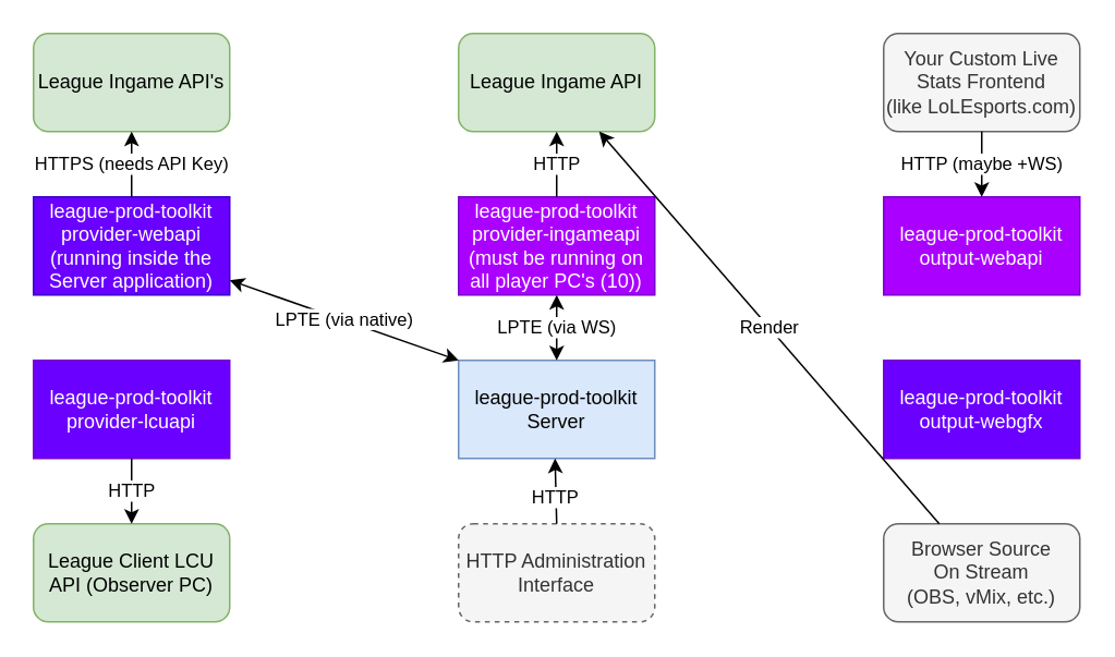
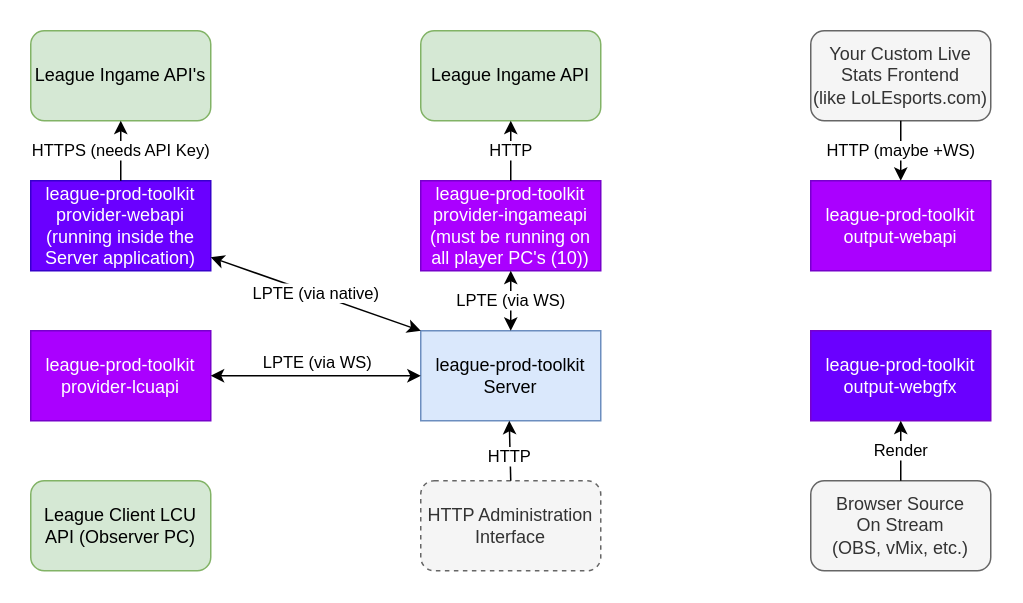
- <mxCell id="20" value="Render" style="endArrow=classic;html=1;" edge="1" parent="1" source="19" target="16"><mxGeometry width="50" height="50" relative="1" as="geometry"><mxPoint x="320" y="280" as="sourcePoint" /><mxPoint x="370" y="230" as="targetPoint" /></mxGeometry></mxCell>
+ <mxCell id="20" value="Render" style="endArrow=classic;html=1;" edge="1" parent="1" source="19" target="18"><mxGeometry width="50" height="50" relative="1" as="geometry"><mxPoint x="320" y="280" as="sourcePoint" /><mxPoint x="370" y="230" as="targetPoint" /></mxGeometry></mxCell>
- <mxCell id="5" value="league-prod-toolkit&lt;br&gt;provider-lcuapi" style="rounded=0;whiteSpace=wrap;html=1;fillColor=#6a00ff;strokeColor=#7700CC;fontColor=#ffffff;" vertex="1" parent="1"><mxGeometry x="20" y="220" width="120" height="60" as="geometry" /></mxCell>
+ <mxCell id="5" value="league-prod-toolkit&lt;br&gt;provider-lcuapi" style="rounded=0;whiteSpace=wrap;html=1;fillColor=#aa00ff;strokeColor=#7700CC;fontColor=#ffffff;" vertex="1" parent="1"><mxGeometry x="20" y="220" width="120" height="60" as="geometry" /></mxCell>
+ <mxCell id="8" value="" style="endArrow=classic;startArrow=classic;html=1;exitX=1;exitY=0.5;exitDx=0;exitDy=0;entryX=0;entryY=0.5;entryDx=0;entryDy=0;" edge="1" parent="1" source="5" target="2"><mxGeometry width="50" height="50" relative="1" as="geometry"><mxPoint x="320" y="380" as="sourcePoint" /><mxPoint x="370" y="330" as="targetPoint" /></mxGeometry></mxCell>
+ <mxCell id="9" value="LPTE (via WS)" style="edgeLabel;html=1;align=center;verticalAlign=middle;resizable=0;points=[];" vertex="1" connectable="0" parent="8"><mxGeometry x="0.267" relative="1" as="geometry"><mxPoint x="-19" y="-10" as="offset" /></mxGeometry></mxCell>
- <mxCell id="7" value="HTTP" style="endArrow=classic;html=1;exitX=0.5;exitY=1;exitDx=0;exitDy=0;" edge="1" parent="1" source="5" target="6"><mxGeometry width="50" height="50" relative="1" as="geometry"><mxPoint x="320" y="380" as="sourcePoint" /><mxPoint x="370" y="330" as="targetPoint" /></mxGeometry></mxCell>
